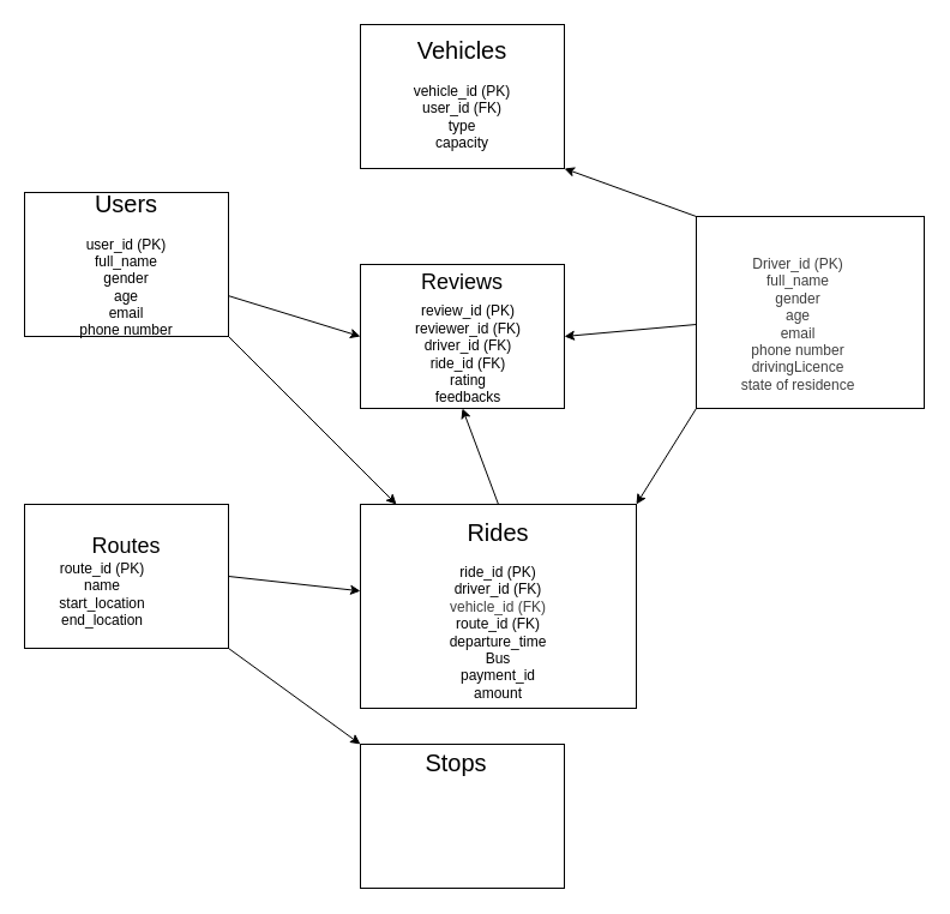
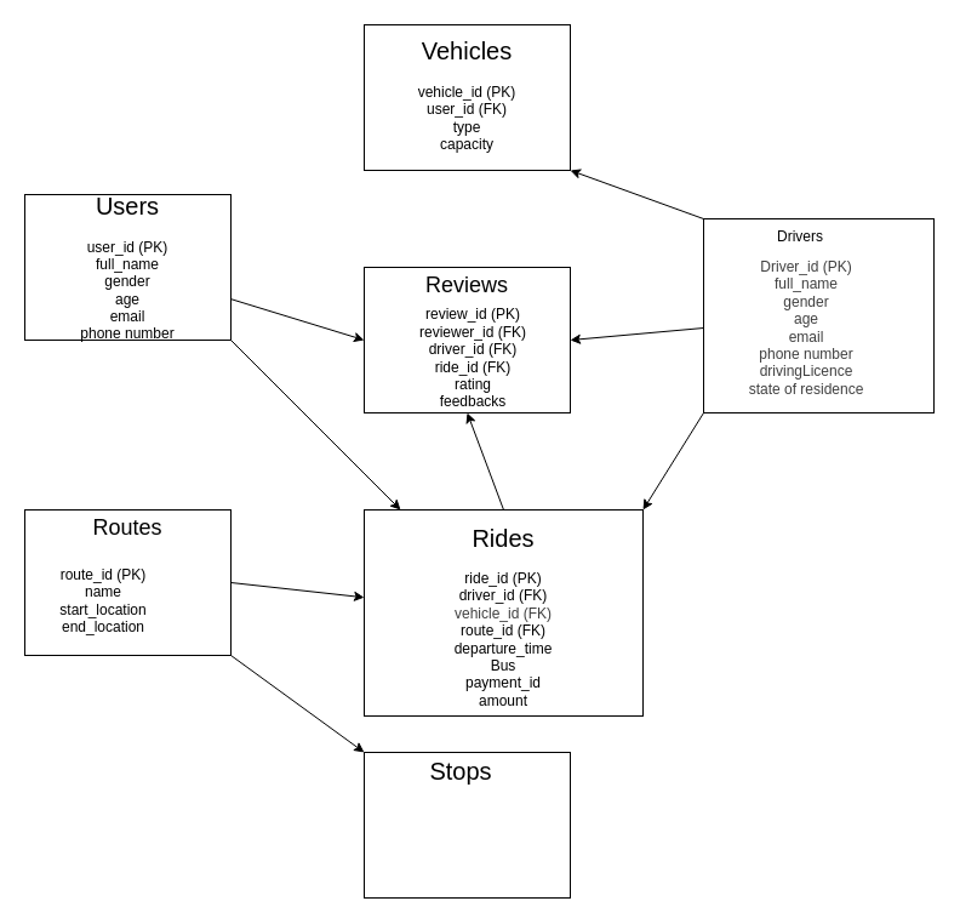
+ <mxCell id="24" value="Drivers" style="text;strokeColor=none;align=center;fillColor=none;html=1;verticalAlign=middle;whiteSpace=wrap;rounded=0;" vertex="1" parent="1"><mxGeometry x="630" y="180" width="60" height="30" as="geometry" /></mxCell>
- <mxCell id="17" value="&lt;font style=&quot;font-size: 18px;&quot;&gt;Routes&lt;/font&gt;" style="text;strokeColor=none;align=center;fillColor=none;html=1;verticalAlign=middle;whiteSpace=wrap;rounded=0;" vertex="1" parent="1"><mxGeometry x="75" y="440" width="60" height="30" as="geometry" /></mxCell>
+ <mxCell id="17" value="&lt;font style=&quot;font-size: 18px;&quot;&gt;Routes&lt;/font&gt;" style="text;strokeColor=none;align=center;fillColor=none;html=1;verticalAlign=middle;whiteSpace=wrap;rounded=0;" vertex="1" parent="1"><mxGeometry x="75" y="420" width="60" height="30" as="geometry" /></mxCell>
